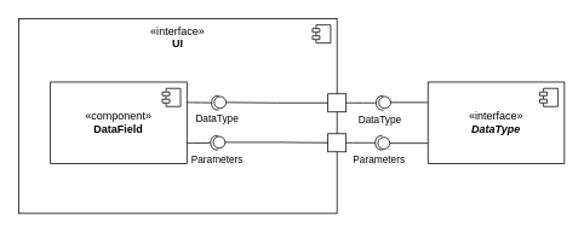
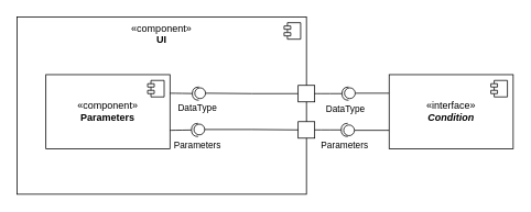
- <mxCell id="2" value="«interface»&lt;br&gt;&lt;b&gt;UI&lt;/b&gt;" style="html=1;dropTarget=0;whiteSpace=wrap;verticalAlign=top;" parent="1" vertex="1"><mxGeometry x="20" y="20" width="350" height="215" as="geometry" /></mxCell>
+ <mxCell id="2" value="«component»&lt;br&gt;&lt;b&gt;UI&lt;/b&gt;" style="html=1;dropTarget=0;whiteSpace=wrap;verticalAlign=top;" parent="1" vertex="1"><mxGeometry x="20" y="20" width="350" height="215" as="geometry" /></mxCell>
- <mxCell id="4" value="«component»&lt;br&gt;&lt;b&gt;DataField&lt;/b&gt;" style="html=1;dropTarget=0;whiteSpace=wrap;" parent="1" vertex="1"><mxGeometry x="55" y="90" width="150" height="90" as="geometry" /></mxCell>
+ <mxCell id="4" value="«component»&lt;br&gt;&lt;b&gt;Parameters&lt;/b&gt;" style="html=1;dropTarget=0;whiteSpace=wrap;" parent="1" vertex="1"><mxGeometry x="55" y="90" width="150" height="90" as="geometry" /></mxCell>
- <mxCell id="19" value="«interface»&lt;br&gt;&lt;b&gt;&lt;i&gt;DataType&lt;/i&gt;&lt;/b&gt;" style="html=1;dropTarget=0;whiteSpace=wrap;" vertex="1" parent="1"><mxGeometry x="470" y="90" width="150" height="90" as="geometry" /></mxCell>
+ <mxCell id="19" value="«interface»&lt;br&gt;&lt;b&gt;&lt;i&gt;Condition&lt;/i&gt;&lt;/b&gt;" style="html=1;dropTarget=0;whiteSpace=wrap;" vertex="1" parent="1"><mxGeometry x="470" y="90" width="150" height="90" as="geometry" /></mxCell>
